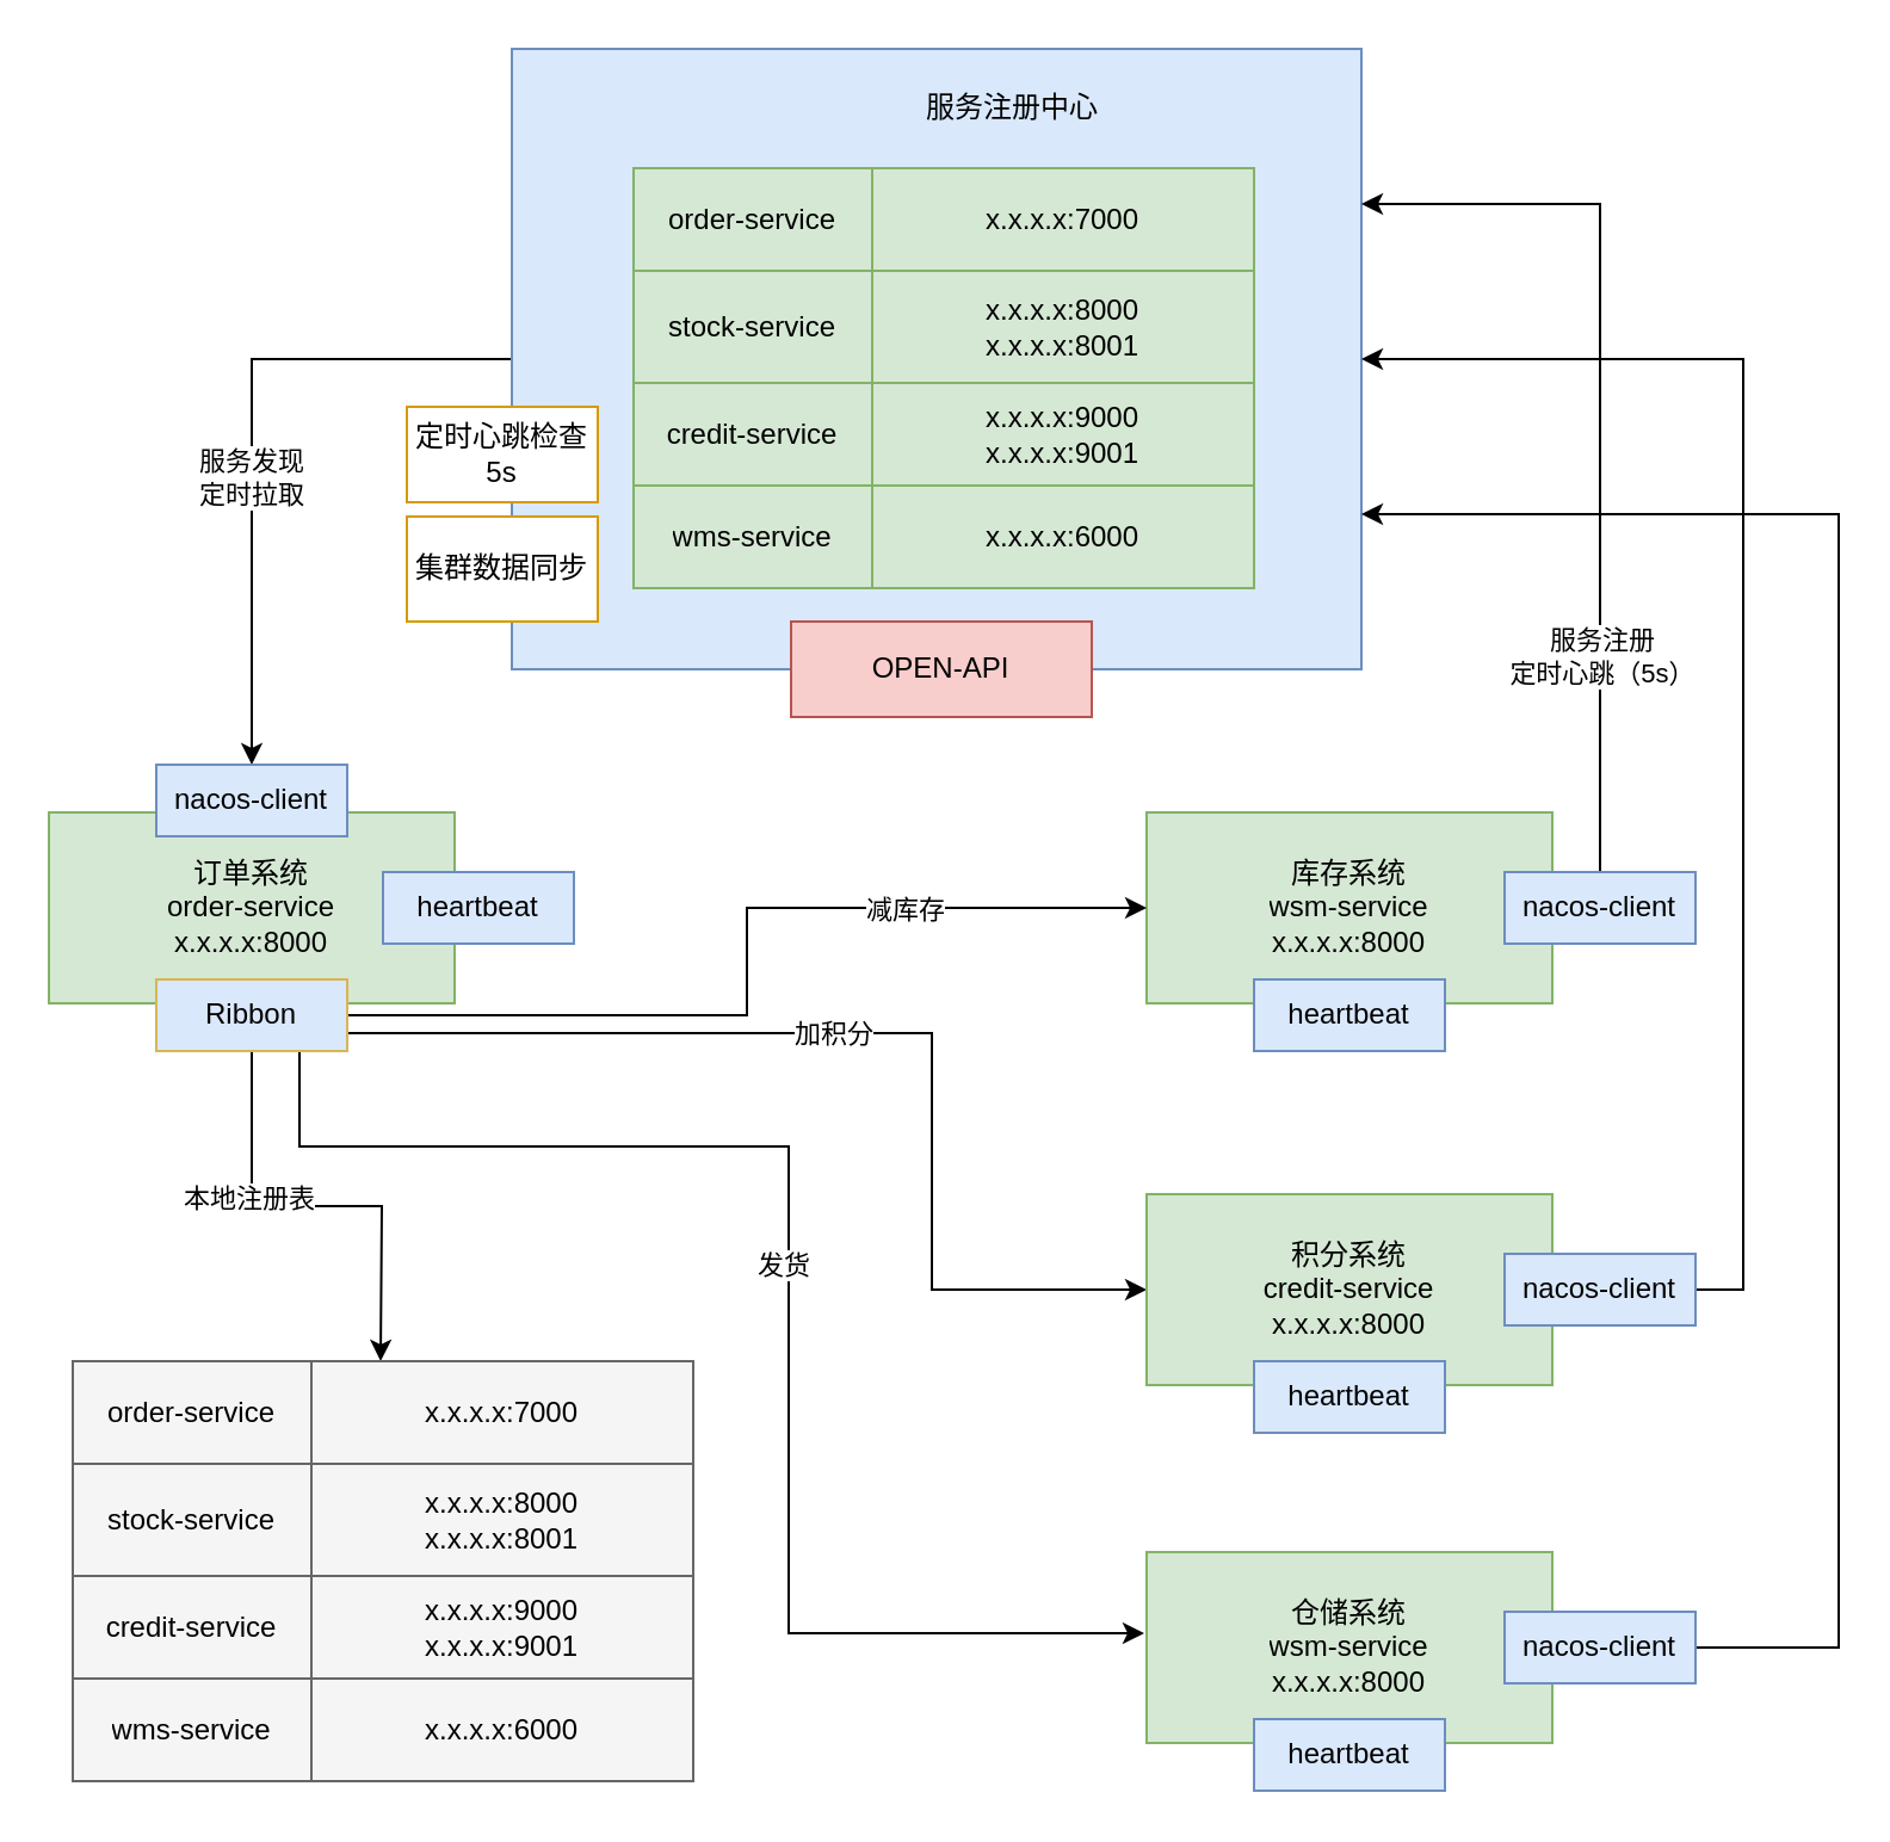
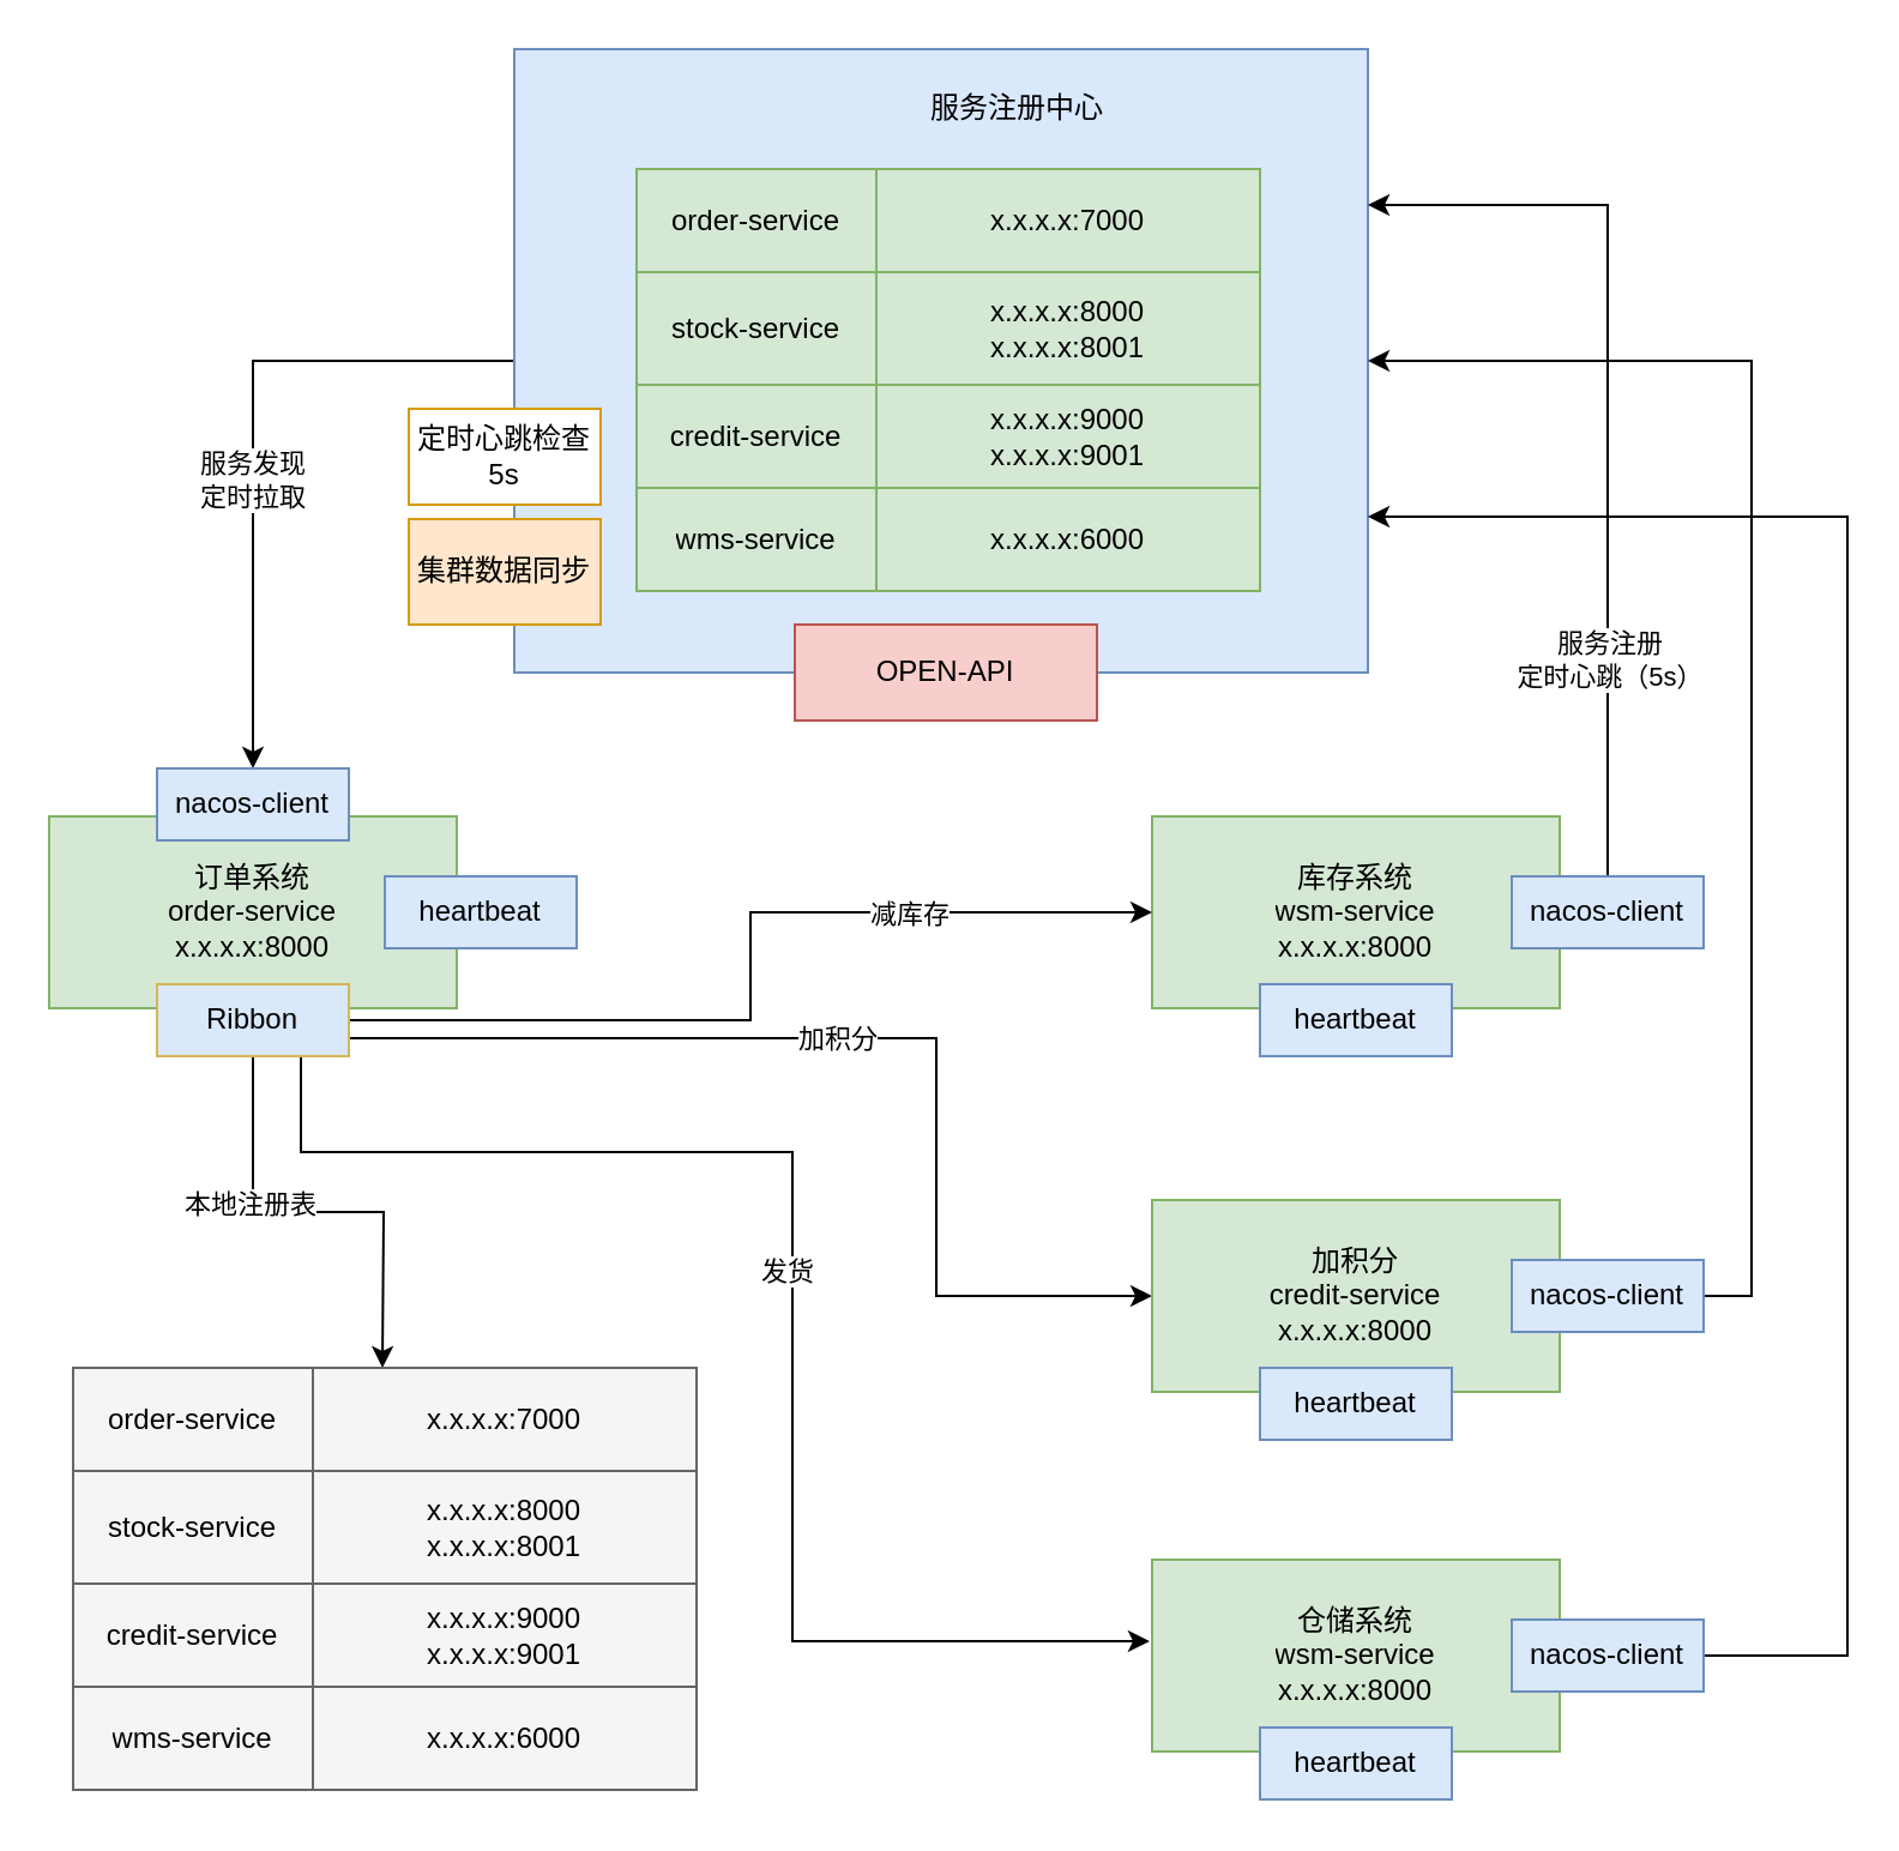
- <mxCell id="67" value="集群数据同步" style="rounded=0;whiteSpace=wrap;html=1;fillColor=#ffffff;strokeColor=#d79b00;" vertex="1" parent="1"><mxGeometry x="170" y="216" width="80" height="44" as="geometry" /></mxCell>
+ <mxCell id="67" value="集群数据同步" style="rounded=0;whiteSpace=wrap;html=1;fillColor=#ffe6cc;strokeColor=#d79b00;" vertex="1" parent="1"><mxGeometry x="170" y="216" width="80" height="44" as="geometry" /></mxCell>
- <mxCell id="42" value="积分系统&lt;br&gt;credit-service&lt;br&gt;x.x.x.x:8000" style="shape=partialRectangle;html=1;whiteSpace=wrap;connectable=0;overflow=hidden;fillColor=none;top=0;left=0;bottom=0;right=0;pointerEvents=1;" vertex="1" parent="41"><mxGeometry width="170" height="80" as="geometry"><mxRectangle width="170" height="80" as="alternateBounds" /></mxGeometry></mxCell>
+ <mxCell id="42" value="加积分&lt;br&gt;credit-service&lt;br&gt;x.x.x.x:8000" style="shape=partialRectangle;html=1;whiteSpace=wrap;connectable=0;overflow=hidden;fillColor=none;top=0;left=0;bottom=0;right=0;pointerEvents=1;" vertex="1" parent="41"><mxGeometry width="170" height="80" as="geometry"><mxRectangle width="170" height="80" as="alternateBounds" /></mxGeometry></mxCell>
